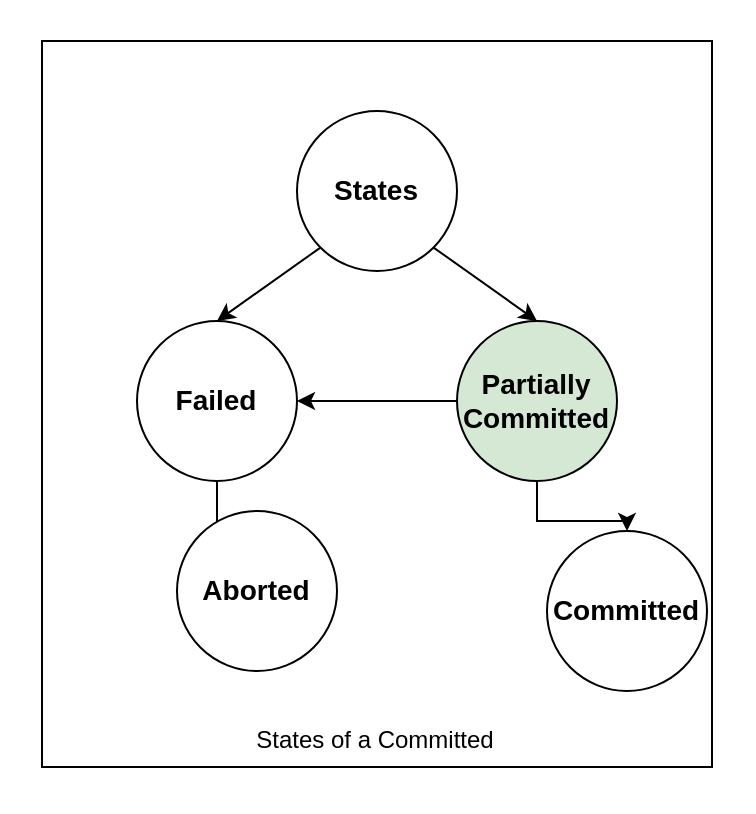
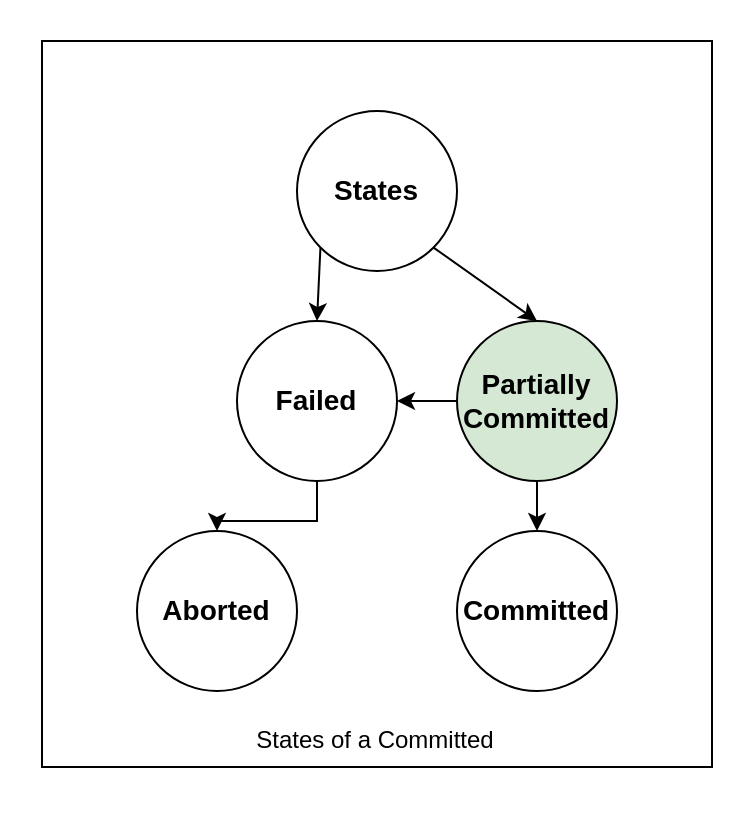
- <mxCell id="7" value="&lt;font style=&quot;font-size: 14px;&quot;&gt;Failed&lt;/font&gt;" style="ellipse;whiteSpace=wrap;html=1;aspect=fixed;fontStyle=1" vertex="1" parent="1"><mxGeometry x="68" y="160" width="80" height="80" as="geometry" /></mxCell>
+ <mxCell id="7" value="&lt;font style=&quot;font-size: 14px;&quot;&gt;Failed&lt;/font&gt;" style="ellipse;whiteSpace=wrap;html=1;aspect=fixed;fontStyle=1" vertex="1" parent="1"><mxGeometry x="118" y="160" width="80" height="80" as="geometry" /></mxCell>
- <mxCell id="8" value="&lt;font style=&quot;font-size: 14px;&quot;&gt;Aborted&lt;/font&gt;" style="ellipse;whiteSpace=wrap;html=1;aspect=fixed;fontStyle=1" vertex="1" parent="1"><mxGeometry x="88" y="255" width="80" height="80" as="geometry" /></mxCell>
+ <mxCell id="8" value="&lt;font style=&quot;font-size: 14px;&quot;&gt;Aborted&lt;/font&gt;" style="ellipse;whiteSpace=wrap;html=1;aspect=fixed;fontStyle=1" vertex="1" parent="1"><mxGeometry x="68" y="265" width="80" height="80" as="geometry" /></mxCell>
- <mxCell id="12" value="&lt;font style=&quot;font-size: 14px;&quot;&gt;Committed&lt;/font&gt;" style="ellipse;whiteSpace=wrap;html=1;aspect=fixed;fontStyle=1" vertex="1" parent="1"><mxGeometry x="273" y="265" width="80" height="80" as="geometry" /></mxCell>
+ <mxCell id="12" value="&lt;font style=&quot;font-size: 14px;&quot;&gt;Committed&lt;/font&gt;" style="ellipse;whiteSpace=wrap;html=1;aspect=fixed;fontStyle=1" vertex="1" parent="1"><mxGeometry x="228" y="265" width="80" height="80" as="geometry" /></mxCell>
